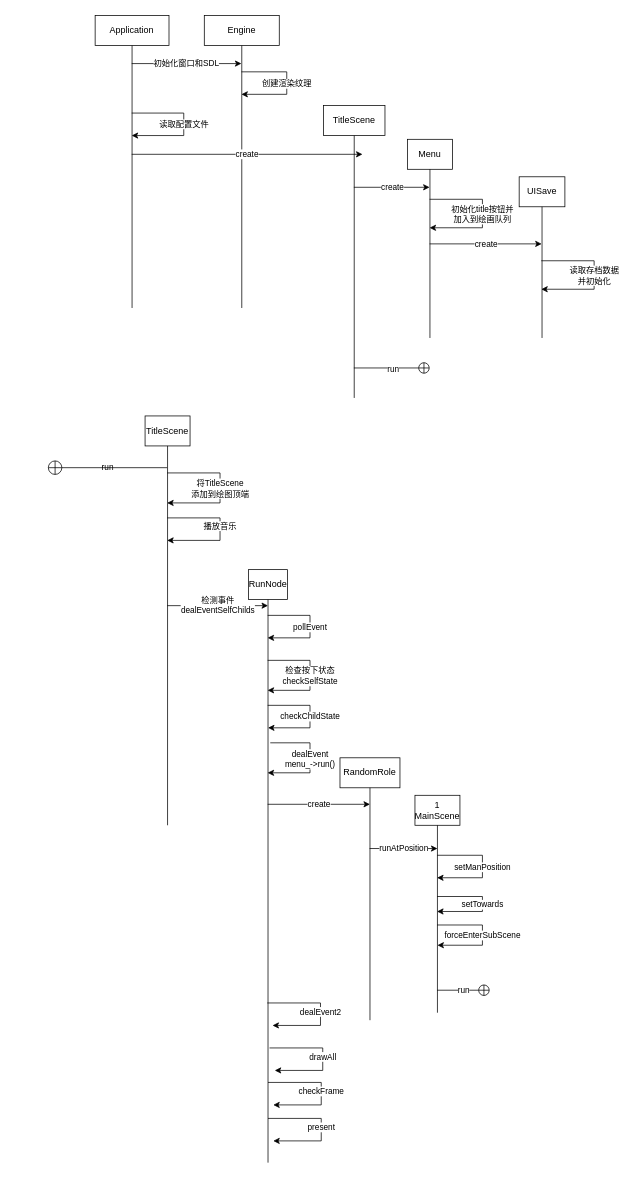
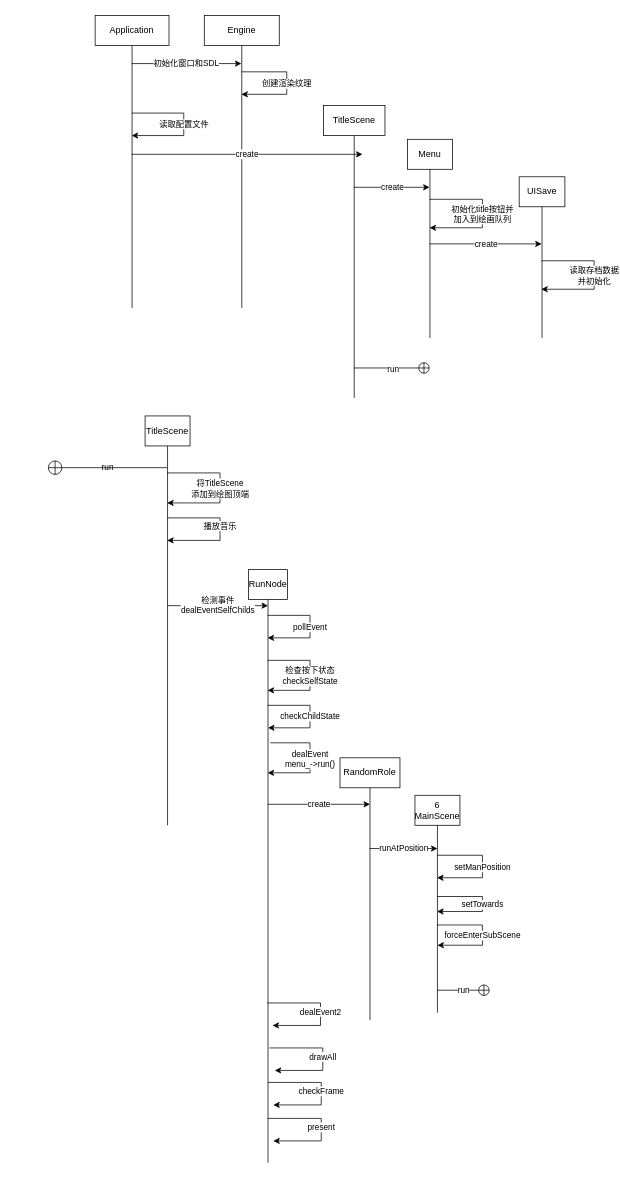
- <mxCell id="32" value="1&lt;br&gt;MainScene" style="shape=umlLifeline;perimeter=lifelinePerimeter;whiteSpace=wrap;html=1;container=1;collapsible=0;recursiveResize=0;outlineConnect=0;lifelineDashed=0;" vertex="1" parent="1"><mxGeometry x="553" y="1060" width="60" height="290" as="geometry" /></mxCell>
+ <mxCell id="32" value="6&lt;br&gt;MainScene" style="shape=umlLifeline;perimeter=lifelinePerimeter;whiteSpace=wrap;html=1;container=1;collapsible=0;recursiveResize=0;outlineConnect=0;lifelineDashed=0;" vertex="1" parent="1"><mxGeometry x="553" y="1060" width="60" height="290" as="geometry" /></mxCell>
